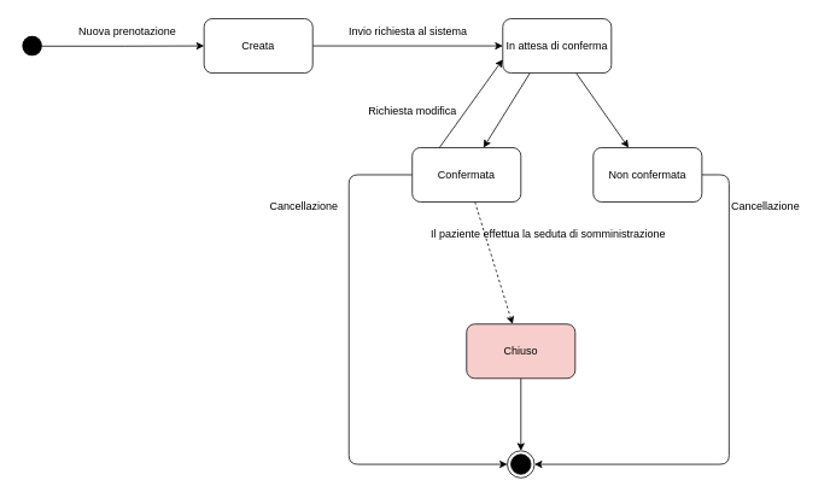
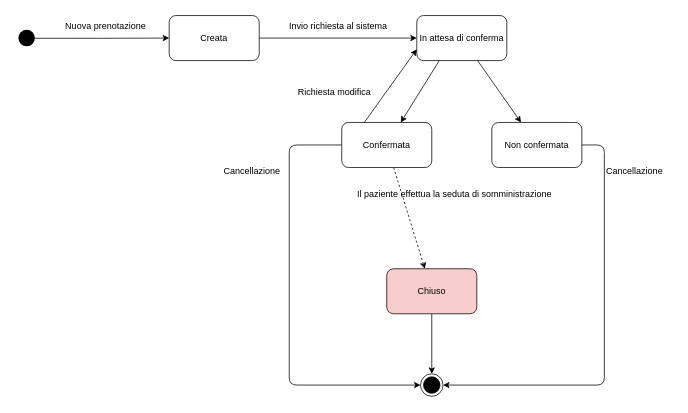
- <mxCell id="18" value="Richiesta modifica" style="text;html=1;align=center;verticalAlign=middle;resizable=0;points=[];autosize=1;strokeColor=none;fillColor=none;" parent="1" vertex="1"><mxGeometry x="395" y="107.5" width="120" height="30" as="geometry" /></mxCell>
+ <mxCell id="18" value="Richiesta modifica" style="text;html=1;align=center;verticalAlign=middle;resizable=0;points=[];autosize=1;strokeColor=none;fillColor=none;" parent="1" vertex="1"><mxGeometry x="385" y="107.5" width="120" height="30" as="geometry" /></mxCell>
